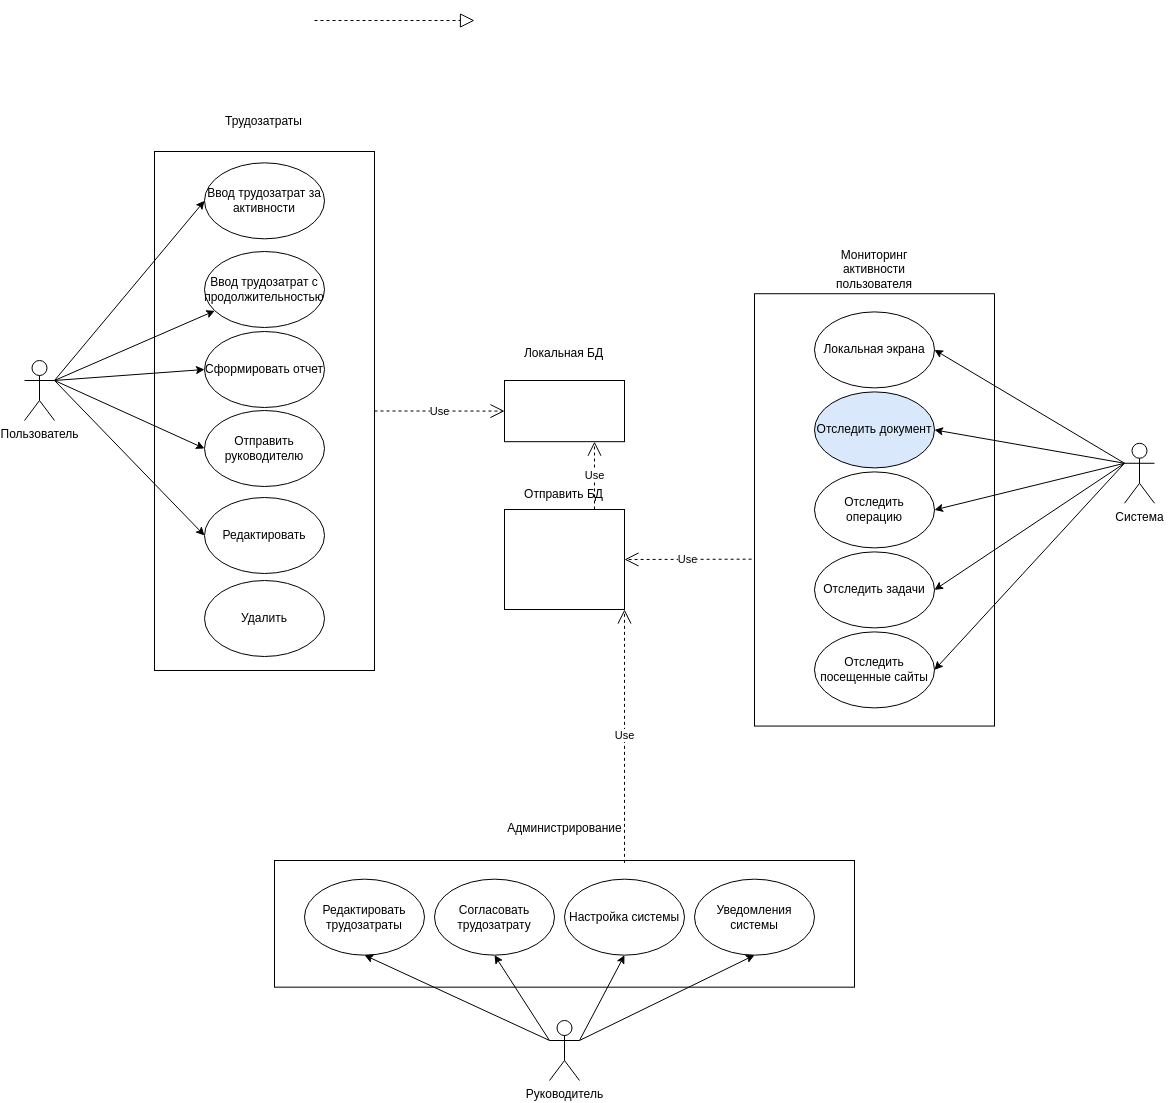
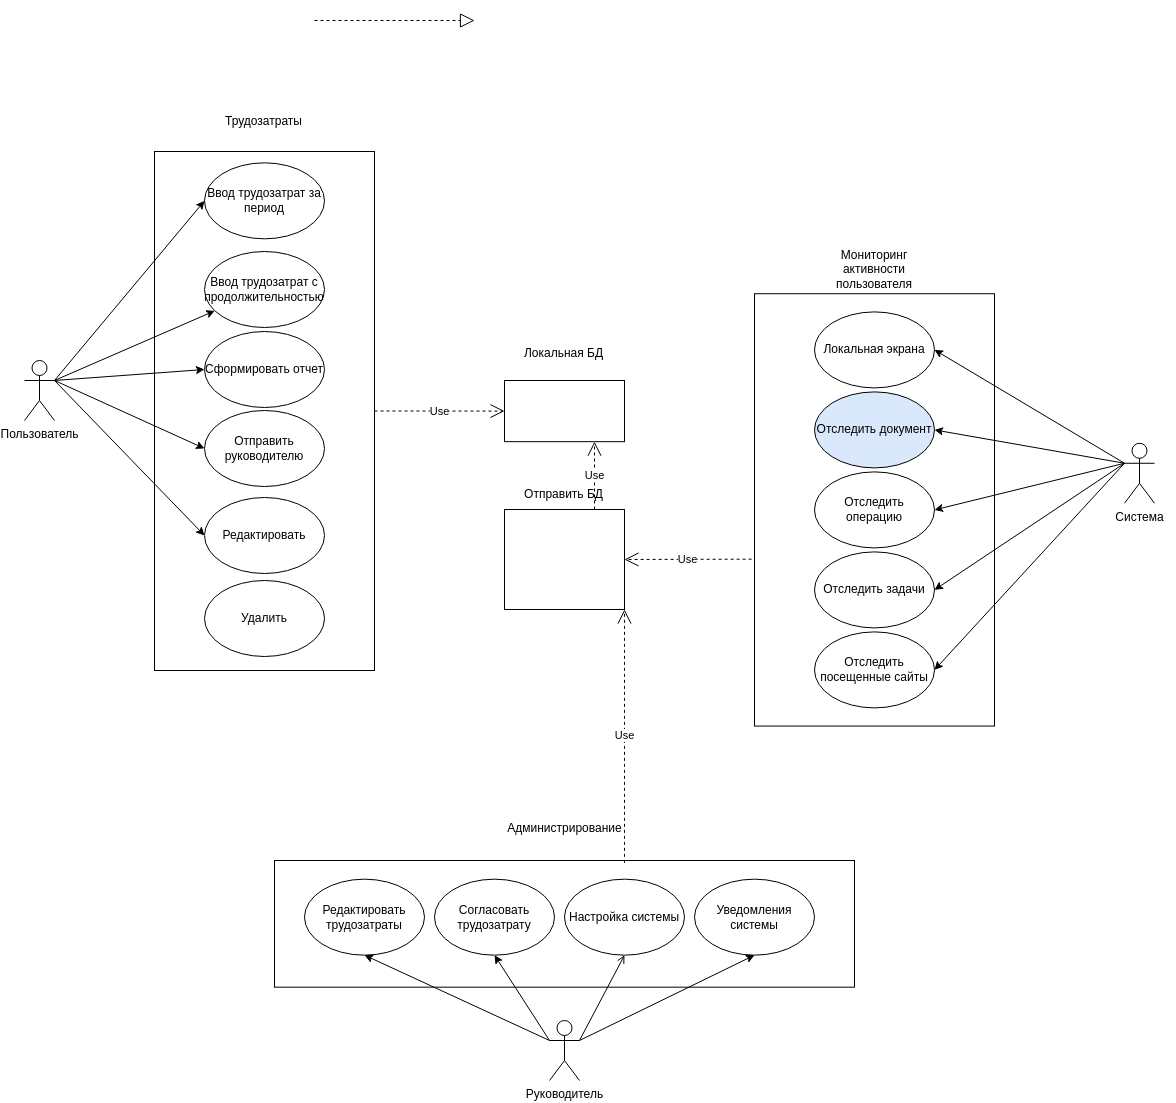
- <mxCell id="6" value="Ввод трудозатрат за активности" style="ellipse;whiteSpace=wrap;html=1;container=0;" vertex="1" parent="3"><mxGeometry x="180" y="11.33" width="120" height="76" as="geometry" /></mxCell>
+ <mxCell id="6" value="Ввод трудозатрат за период" style="ellipse;whiteSpace=wrap;html=1;container=0;" vertex="1" parent="3"><mxGeometry x="180" y="11.33" width="120" height="76" as="geometry" /></mxCell>
- <mxCell id="46" value="" style="endArrow=classic;html=1;rounded=0;exitX=1;exitY=0.333;exitDx=0;exitDy=0;exitPerimeter=0;entryX=0.5;entryY=1;entryDx=0;entryDy=0;" edge="1" parent="1" source="36" target="42"><mxGeometry width="50" height="50" relative="1" as="geometry"><mxPoint x="585" y="1050" as="sourcePoint" /><mxPoint x="760" y="964.67" as="targetPoint" /></mxGeometry></mxCell>
+ <mxCell id="46" value="" style="endArrow=open;html=1;rounded=0;exitX=1;exitY=0.333;exitDx=0;exitDy=0;exitPerimeter=0;entryX=0.5;entryY=1;entryDx=0;entryDy=0;" edge="1" parent="1" source="36" target="42"><mxGeometry width="50" height="50" relative="1" as="geometry"><mxPoint x="585" y="1050" as="sourcePoint" /><mxPoint x="760" y="964.67" as="targetPoint" /></mxGeometry></mxCell>
